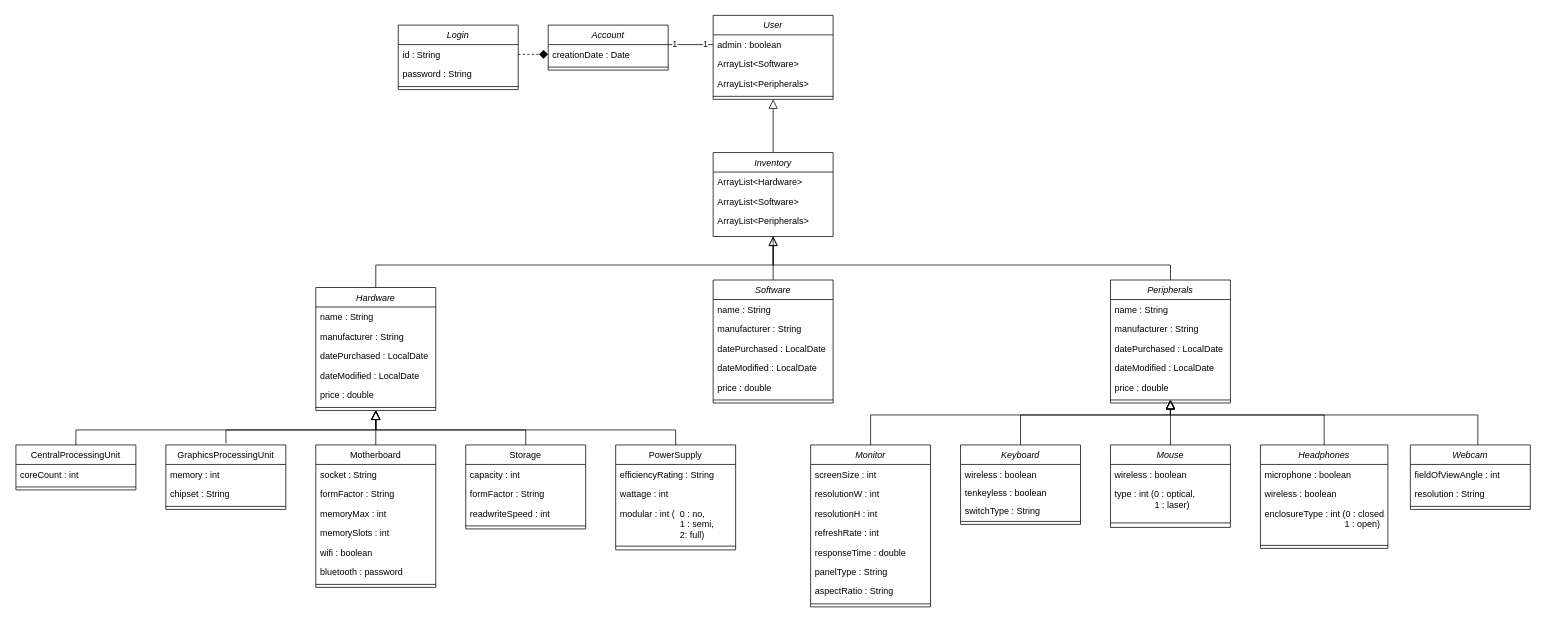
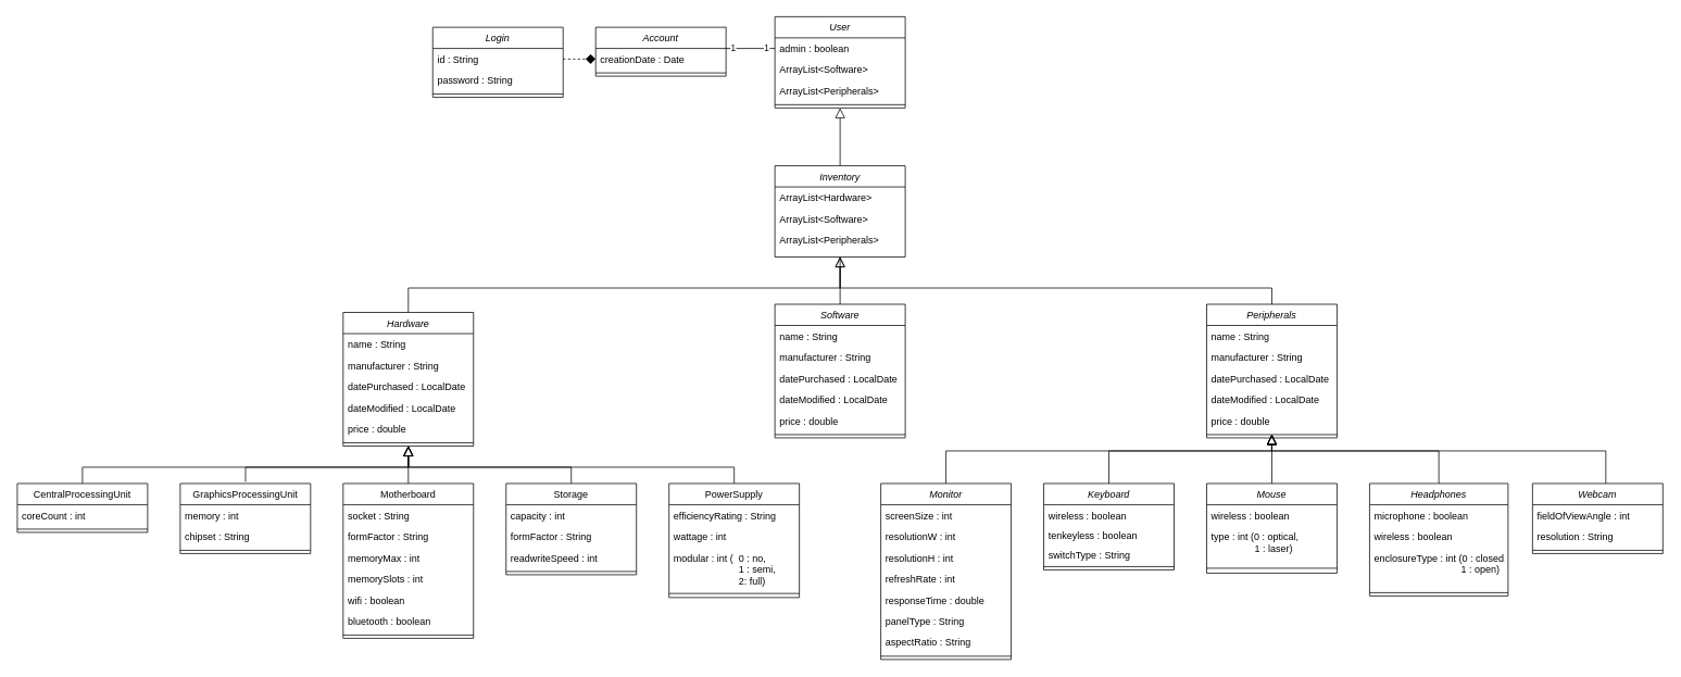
- <mxCell id="17" value="bluetooth : password" style="text;align=left;verticalAlign=top;spacingLeft=4;spacingRight=4;overflow=hidden;rotatable=0;points=[[0,0.5],[1,0.5]];portConstraint=eastwest;" vertex="1" parent="11"><mxGeometry y="156" width="160" height="26" as="geometry" /></mxCell>
+ <mxCell id="17" value="bluetooth : boolean" style="text;align=left;verticalAlign=top;spacingLeft=4;spacingRight=4;overflow=hidden;rotatable=0;points=[[0,0.5],[1,0.5]];portConstraint=eastwest;" vertex="1" parent="11"><mxGeometry y="156" width="160" height="26" as="geometry" /></mxCell>
